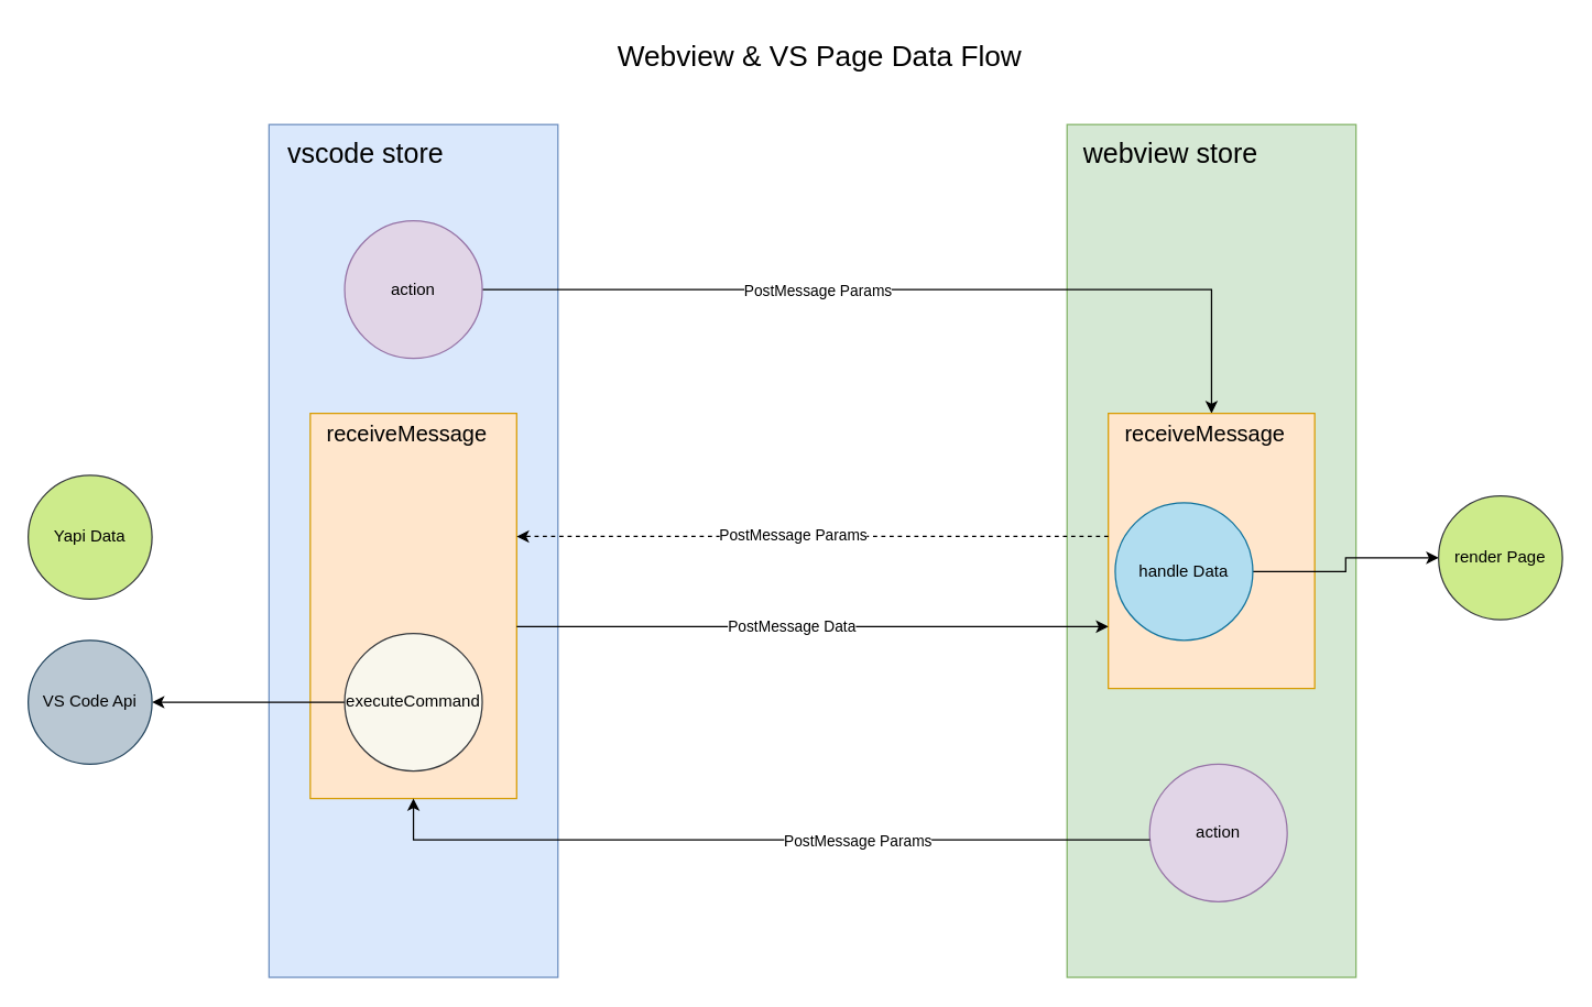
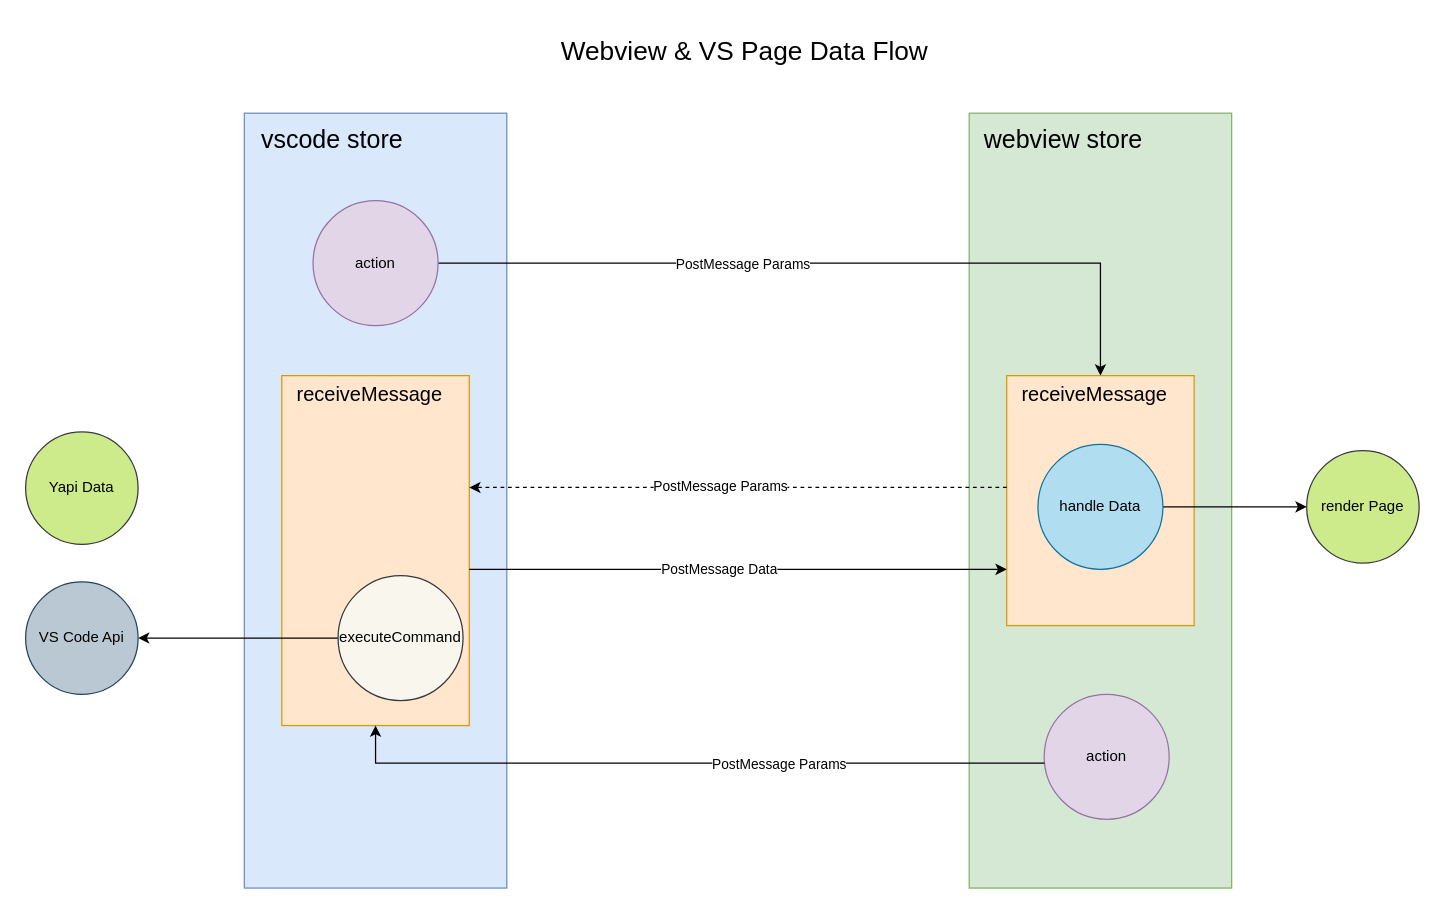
- <mxCell id="18" value="handle Data" style="ellipse;whiteSpace=wrap;html=1;aspect=fixed;fillColor=#b1ddf0;strokeColor=#10739e;" vertex="1" parent="1"><mxGeometry x="810" y="365" width="100" height="100" as="geometry" /></mxCell>
+ <mxCell id="18" value="handle Data" style="ellipse;whiteSpace=wrap;html=1;aspect=fixed;fillColor=#b1ddf0;strokeColor=#10739e;" vertex="1" parent="1"><mxGeometry x="830" y="355" width="100" height="100" as="geometry" /></mxCell>
- <mxCell id="24" value="executeCommand" style="ellipse;whiteSpace=wrap;html=1;aspect=fixed;fillColor=#f9f7ed;strokeColor=#36393d;" vertex="1" parent="1"><mxGeometry x="250" y="460" width="100" height="100" as="geometry" /></mxCell>
+ <mxCell id="24" value="executeCommand" style="ellipse;whiteSpace=wrap;html=1;aspect=fixed;fillColor=#f9f7ed;strokeColor=#36393d;" vertex="1" parent="1"><mxGeometry x="270" y="460" width="100" height="100" as="geometry" /></mxCell>
